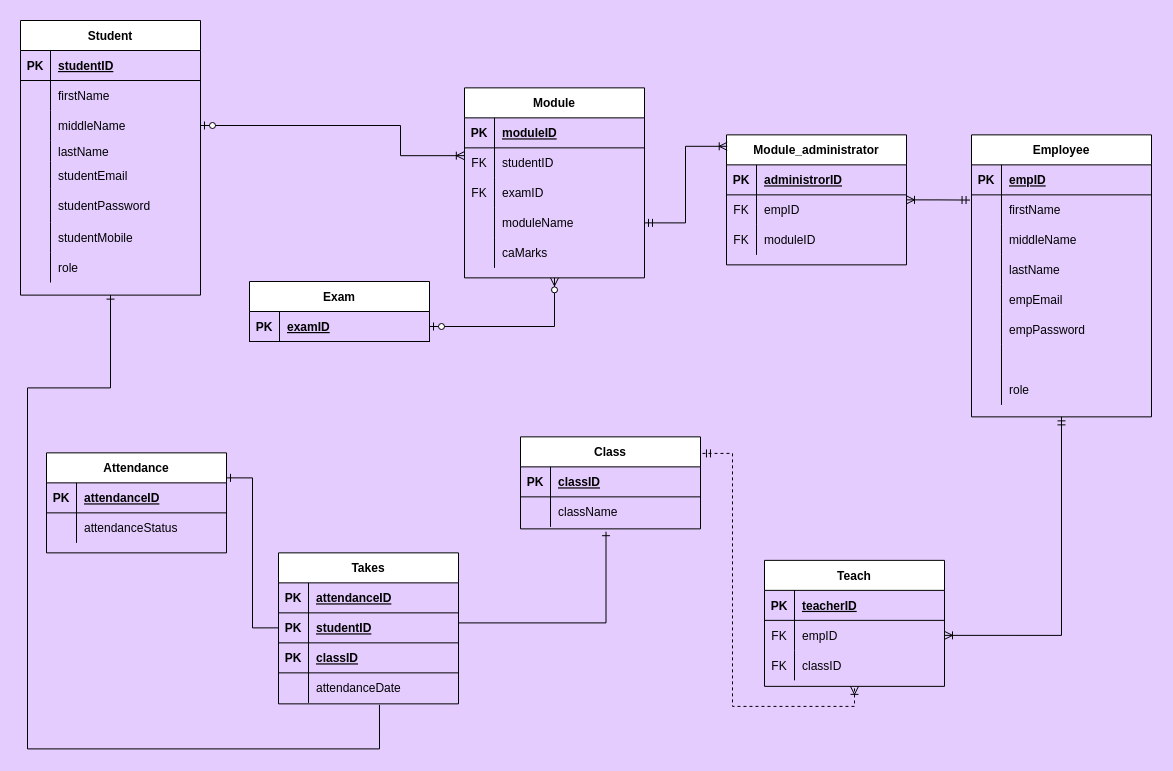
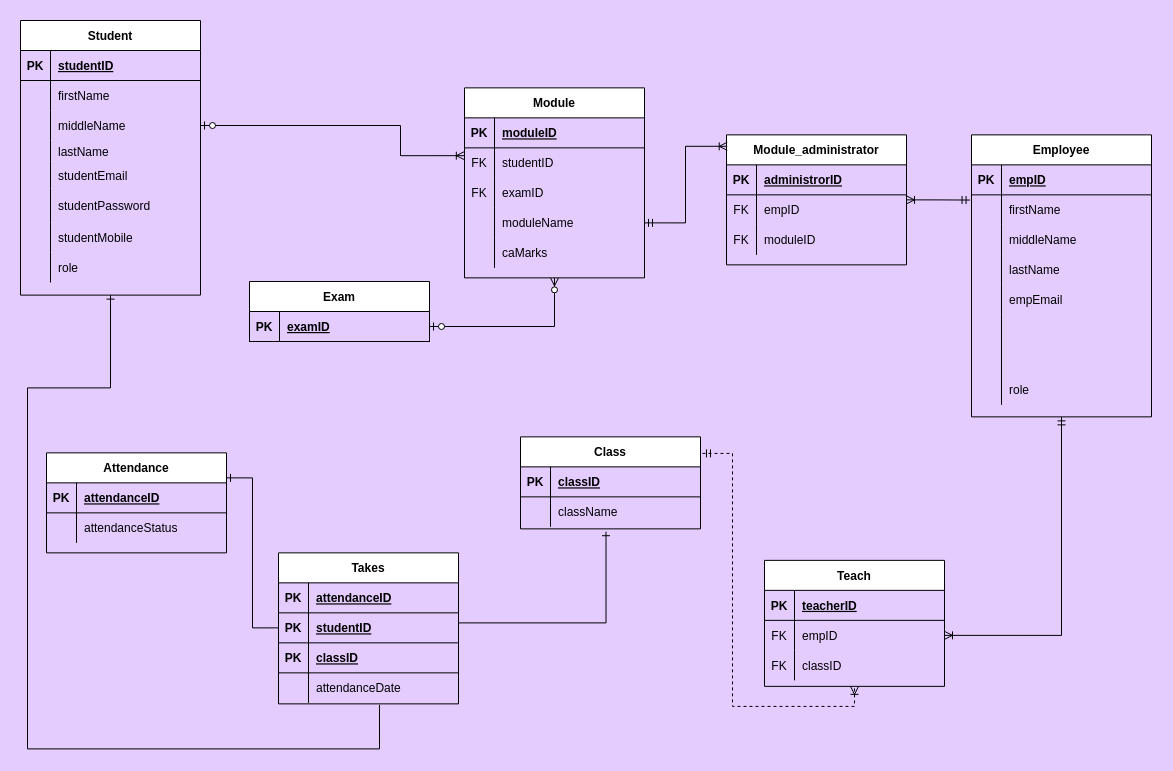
- <mxCell id="53" value="empPassword" style="shape=partialRectangle;connectable=0;fillColor=none;top=0;left=0;bottom=0;right=0;align=left;spacingLeft=6;overflow=hidden;" parent="51" vertex="1"><mxGeometry x="30" width="150" height="30" as="geometry" /></mxCell>
